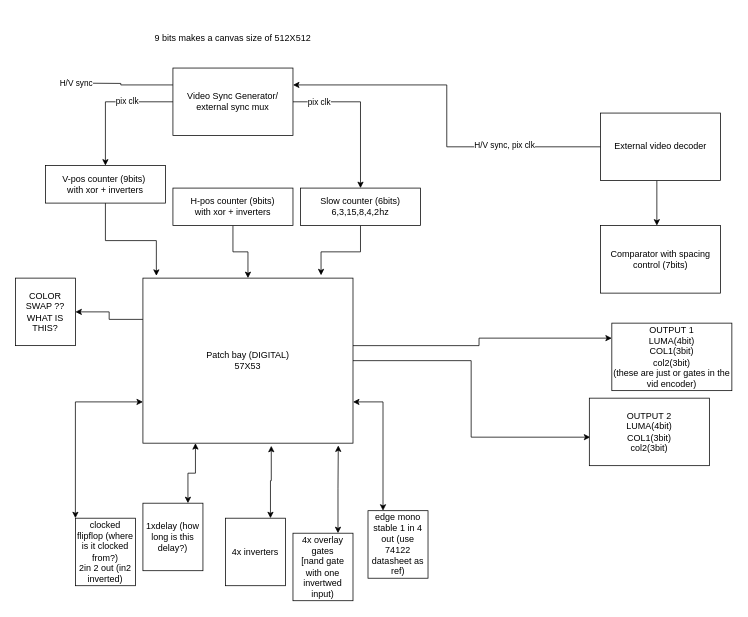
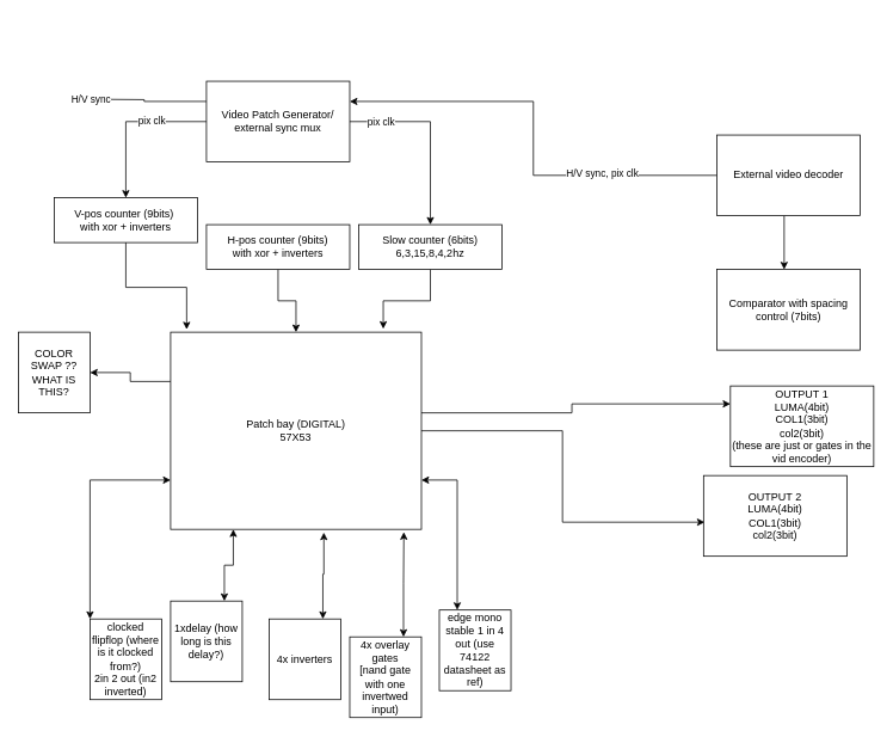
- <mxCell id="15" value="9 bits makes a canvas size of 512X512" style="text;html=1;strokeColor=none;fillColor=none;align=center;verticalAlign=middle;whiteSpace=wrap;rounded=0;" parent="1" vertex="1"><mxGeometry x="190" y="20" width="240" height="60" as="geometry" /></mxCell>
- <mxCell id="8" value="Video Sync Generator/&lt;br&gt;external sync mux" style="rounded=0;whiteSpace=wrap;html=1;" parent="1" vertex="1"><mxGeometry x="230" y="90" width="160" height="90" as="geometry" /></mxCell>
+ <mxCell id="8" value="Video Patch Generator/&lt;br&gt;external sync mux" style="rounded=0;whiteSpace=wrap;html=1;" parent="1" vertex="1"><mxGeometry x="230" y="90" width="160" height="90" as="geometry" /></mxCell>
